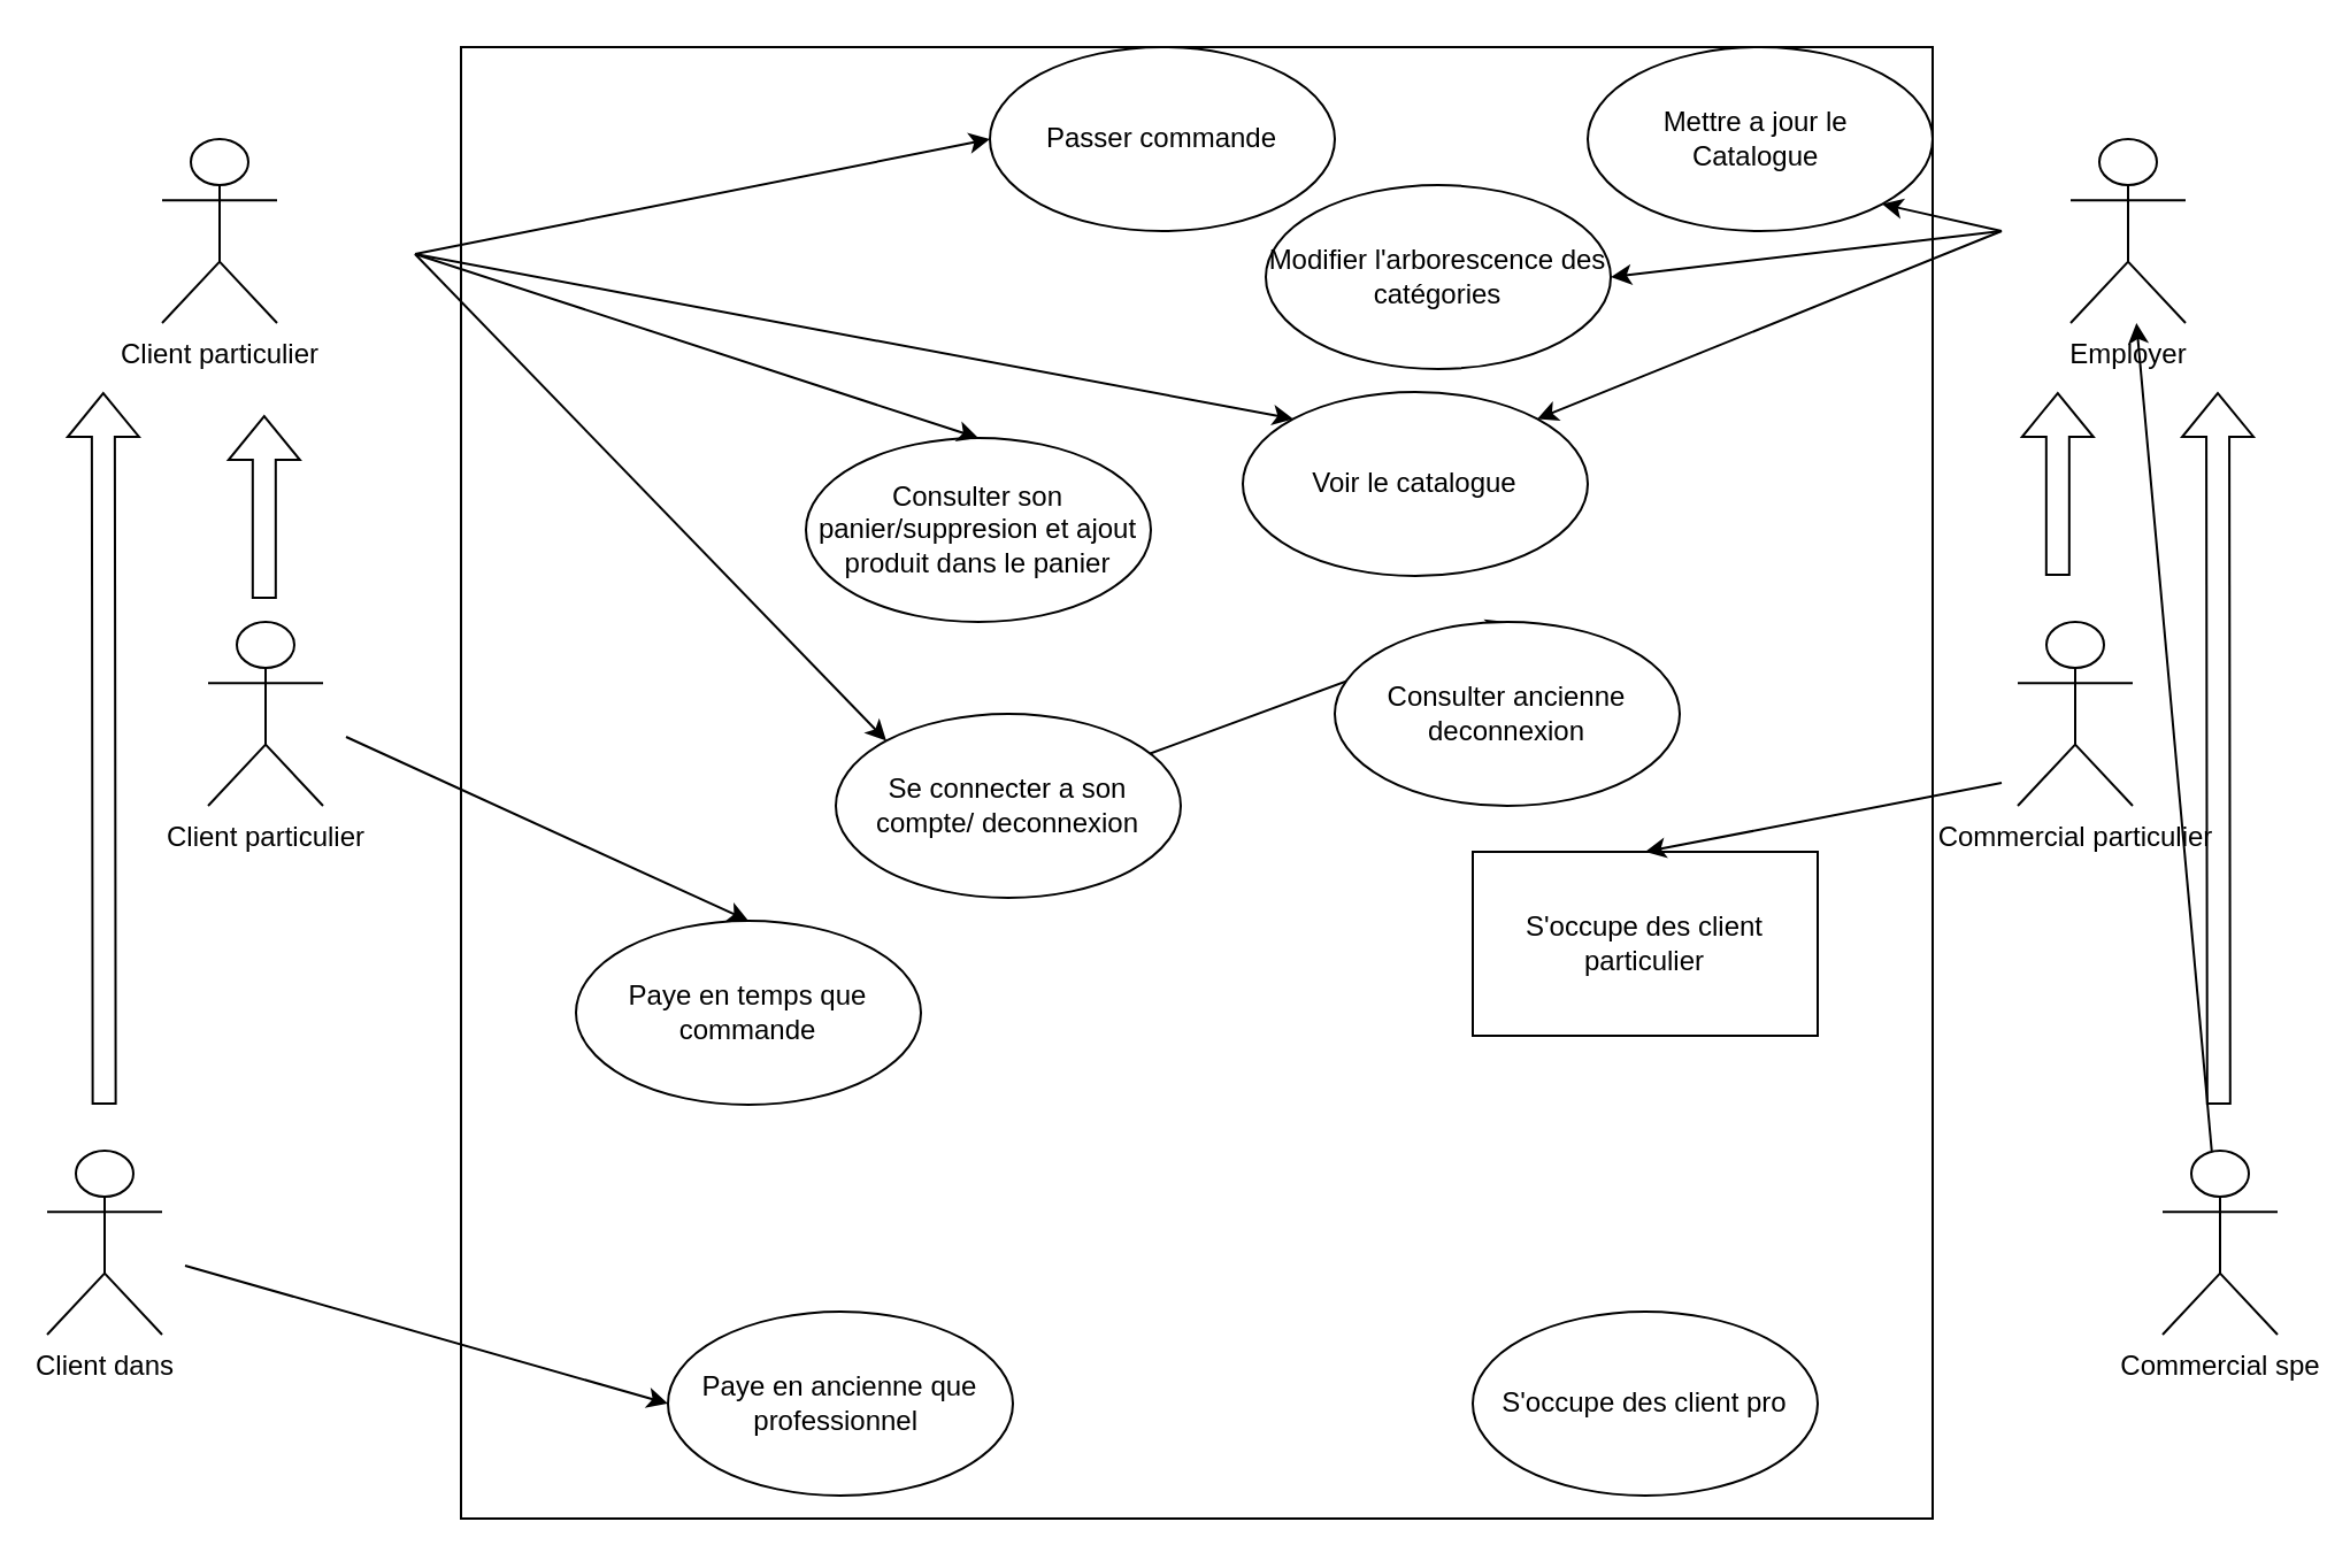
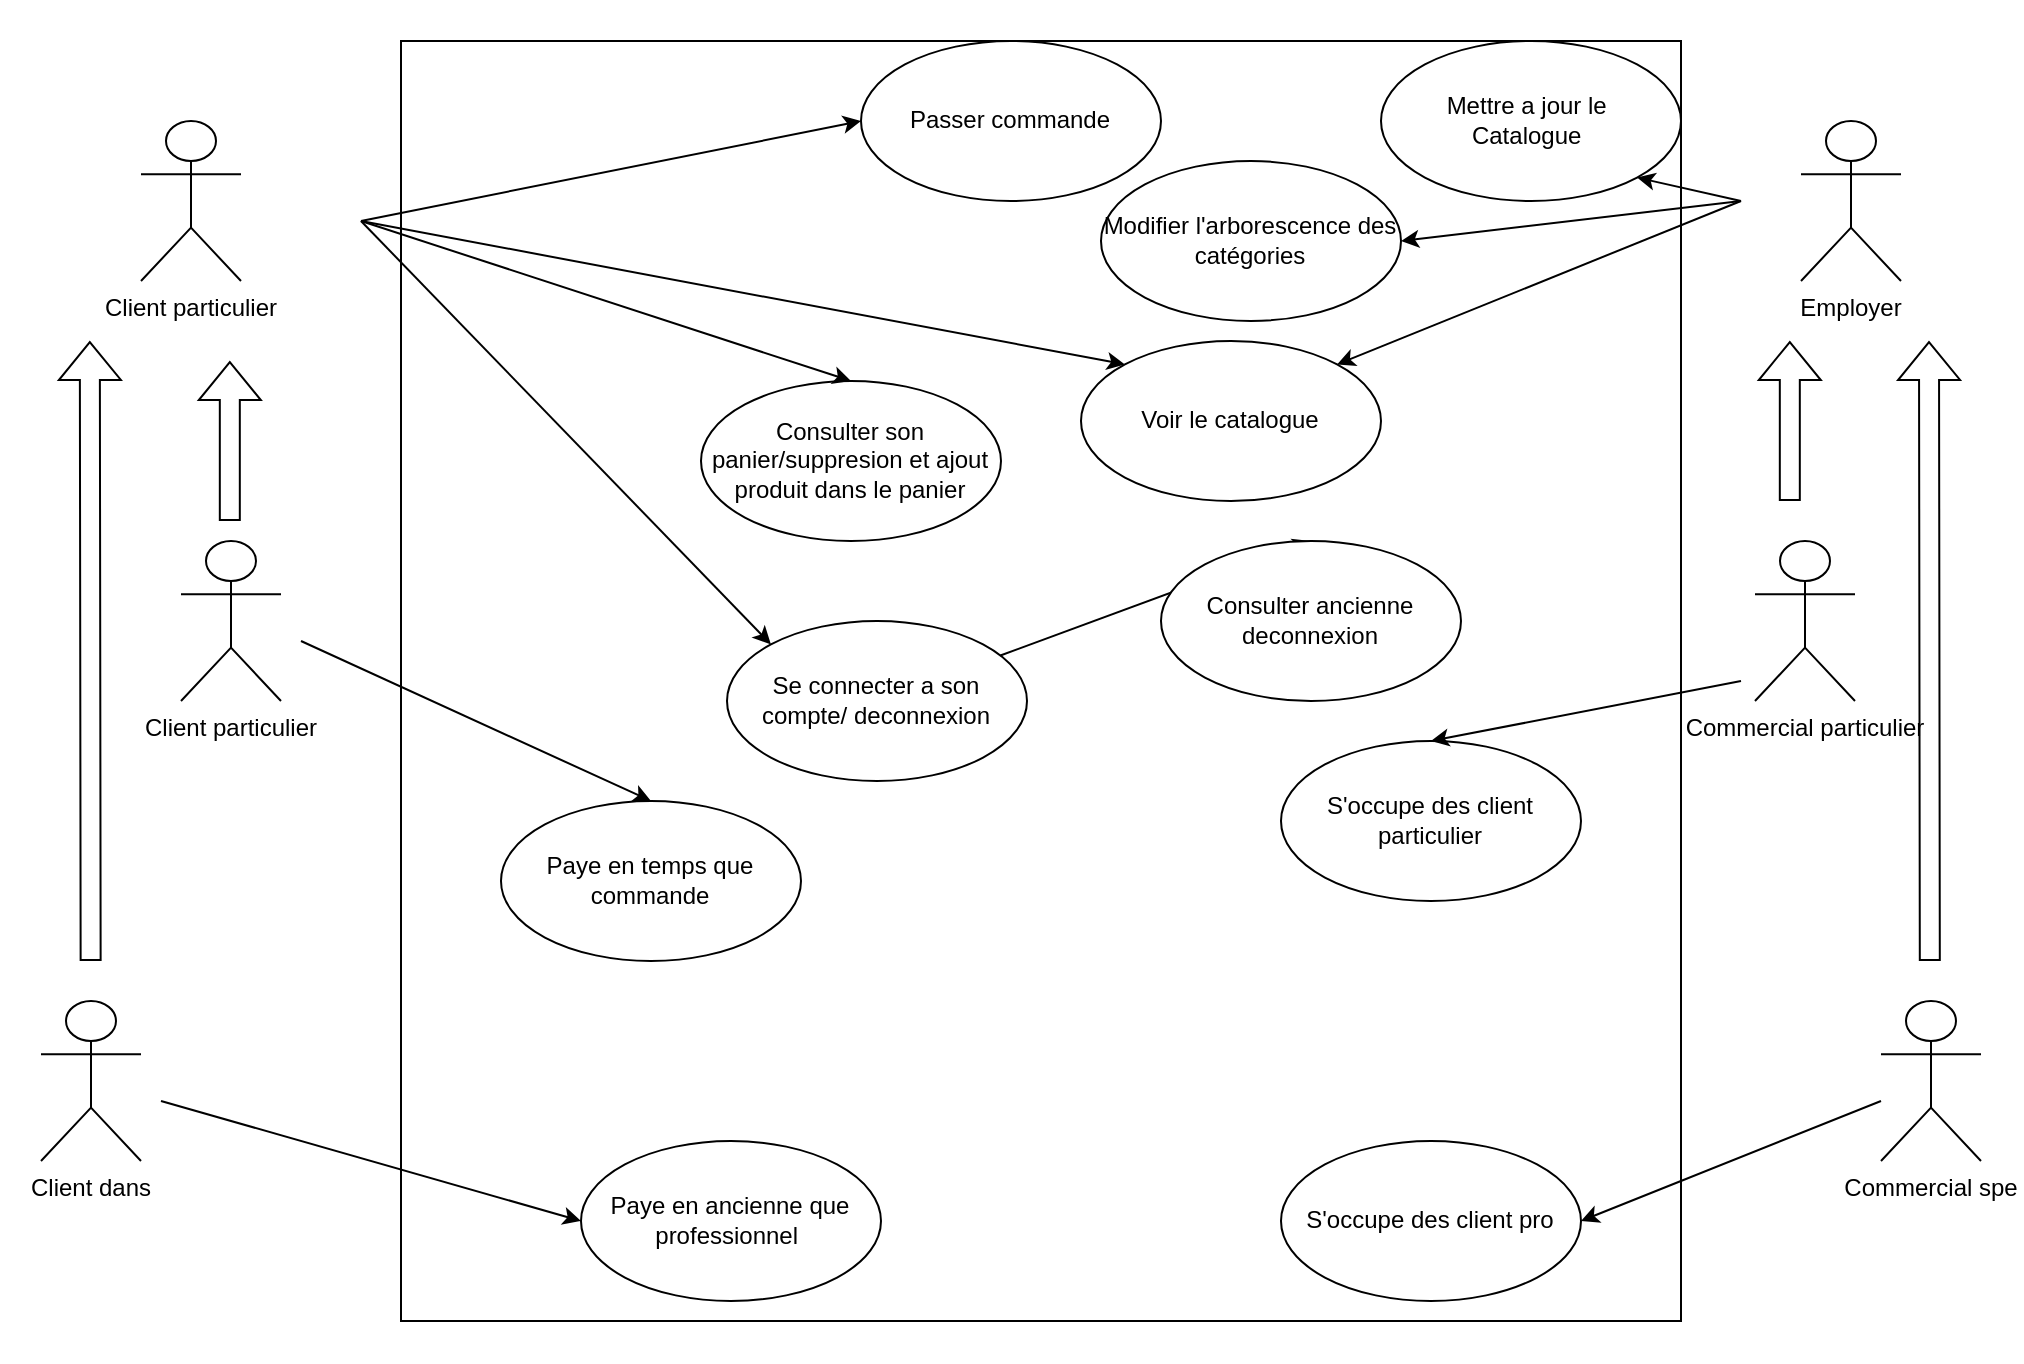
- <mxCell id="23" value="" style="endArrow=classic;html=1;rounded=0;" edge="1" parent="1" source="18" target="27"><mxGeometry width="50" height="50" relative="1" as="geometry"><mxPoint x="850" y="610" as="sourcePoint" /><mxPoint x="420" y="410" as="targetPoint" /></mxGeometry></mxCell>
+ <mxCell id="23" value="" style="endArrow=classic;html=1;rounded=0;entryX=1;entryY=0.5;entryDx=0;entryDy=0;" edge="1" parent="1" source="18" target="22"><mxGeometry width="50" height="50" relative="1" as="geometry"><mxPoint x="850" y="610" as="sourcePoint" /><mxPoint x="420" y="410" as="targetPoint" /></mxGeometry></mxCell>
- <mxCell id="7" value="S'occupe des client particulier" style="whiteSpace=wrap;html=1;rounded=0;" vertex="1" parent="1"><mxGeometry x="640" y="370" width="150" height="80" as="geometry" /></mxCell>
+ <mxCell id="7" value="S'occupe des client particulier" style="ellipse;whiteSpace=wrap;html=1;" vertex="1" parent="1"><mxGeometry x="640" y="370" width="150" height="80" as="geometry" /></mxCell>
